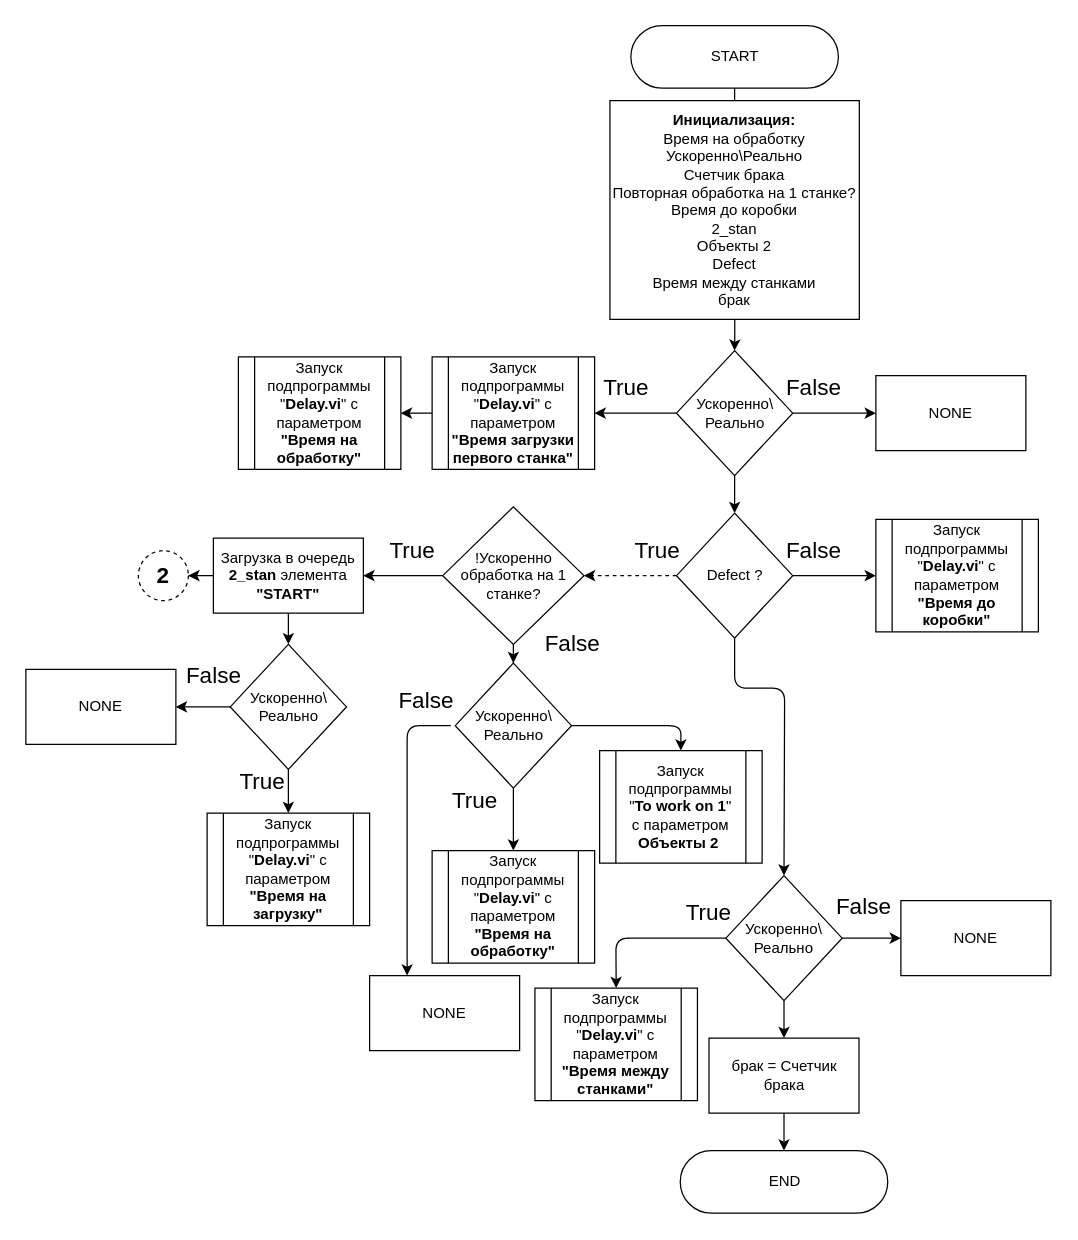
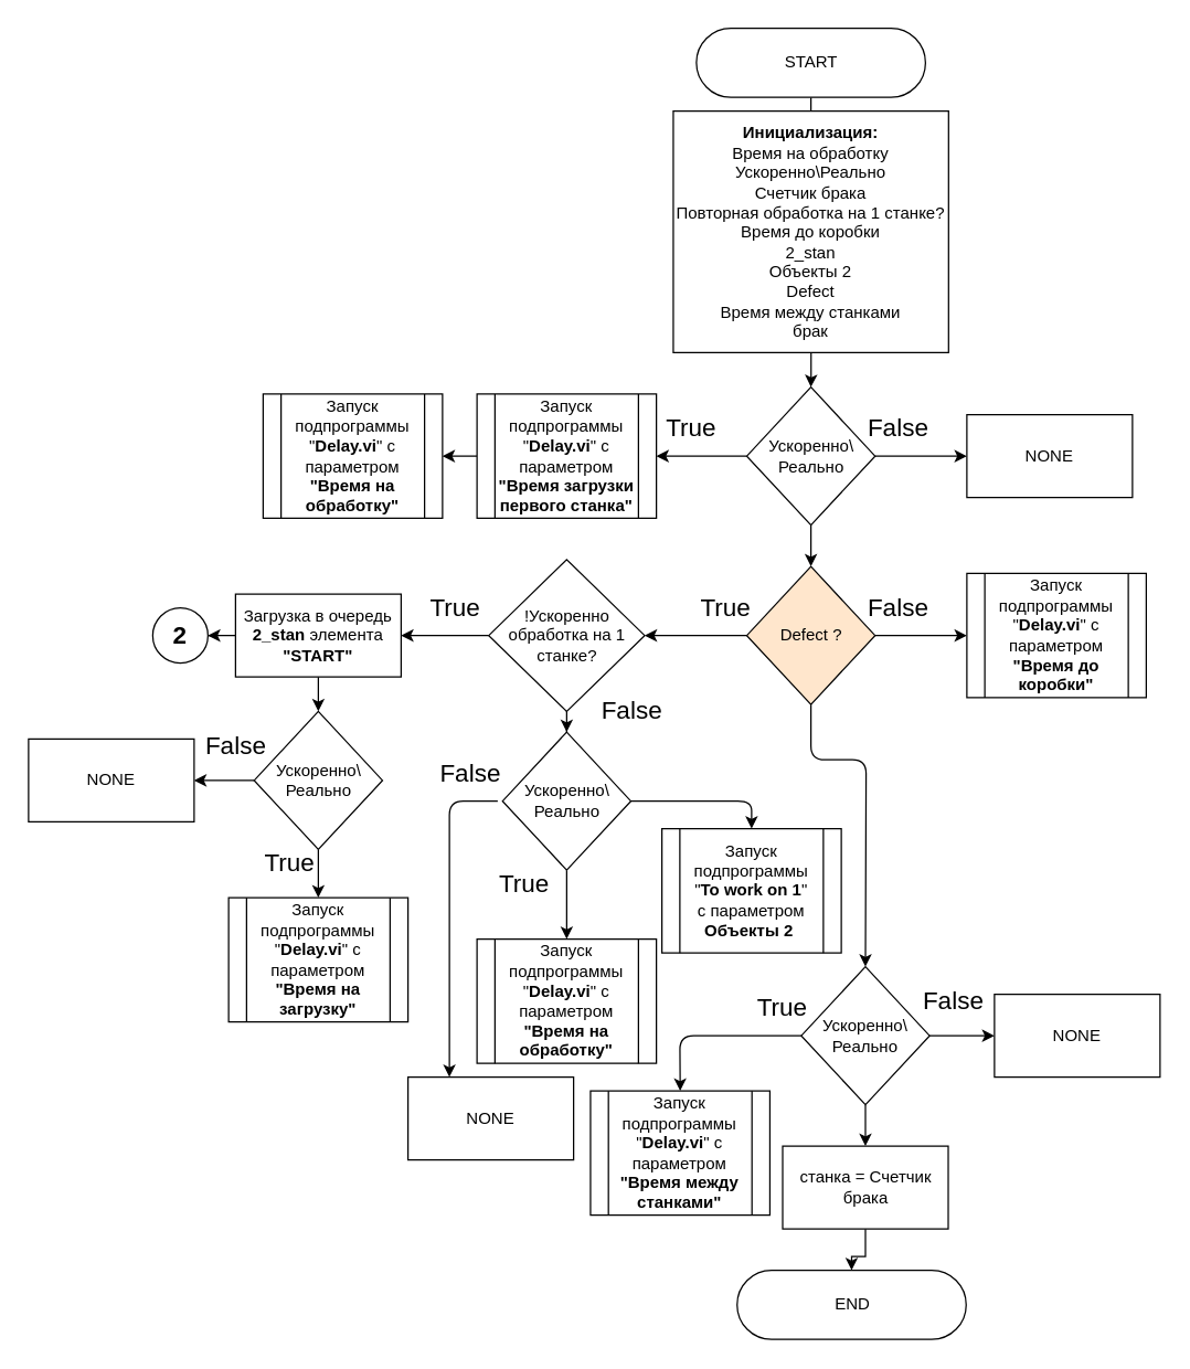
- <mxCell id="32" value="&lt;font style=&quot;font-size: 18px&quot;&gt;&lt;b&gt;2&lt;/b&gt;&lt;/font&gt;" style="ellipse;whiteSpace=wrap;html=1;aspect=fixed;dashed=1;" vertex="1" parent="1"><mxGeometry x="110" y="440" width="40" height="40" as="geometry" /></mxCell>
+ <mxCell id="32" value="&lt;font style=&quot;font-size: 18px&quot;&gt;&lt;b&gt;2&lt;/b&gt;&lt;/font&gt;" style="ellipse;whiteSpace=wrap;html=1;aspect=fixed;" vertex="1" parent="1"><mxGeometry x="110" y="440" width="40" height="40" as="geometry" /></mxCell>
- <mxCell id="18" value="" style="edgeStyle=orthogonalEdgeStyle;rounded=0;orthogonalLoop=1;jettySize=auto;html=1;entryX=1;entryY=0.5;entryDx=0;entryDy=0;dashed=1;" edge="1" parent="1" source="19" target="28"><mxGeometry relative="1" as="geometry"><mxPoint x="474" y="460" as="targetPoint" /></mxGeometry></mxCell>
+ <mxCell id="18" value="" style="edgeStyle=orthogonalEdgeStyle;rounded=0;orthogonalLoop=1;jettySize=auto;html=1;entryX=1;entryY=0.5;entryDx=0;entryDy=0;" edge="1" parent="1" source="19" target="28"><mxGeometry relative="1" as="geometry"><mxPoint x="474" y="460" as="targetPoint" /></mxGeometry></mxCell>
- <mxCell id="19" value="Defect ?" style="rhombus;whiteSpace=wrap;html=1;" vertex="1" parent="1"><mxGeometry x="540.5" y="410" width="93" height="100" as="geometry" /></mxCell>
+ <mxCell id="19" value="Defect ?" style="rhombus;whiteSpace=wrap;html=1;fillColor=#ffe6cc;" vertex="1" parent="1"><mxGeometry x="540.5" y="410" width="93" height="100" as="geometry" /></mxCell>
- <mxCell id="53" value="&lt;span&gt;брак = Счетчик брака&lt;/span&gt;" style="whiteSpace=wrap;html=1;" vertex="1" parent="1"><mxGeometry x="566.5" y="830" width="120" height="60" as="geometry" /></mxCell>
+ <mxCell id="53" value="&lt;span&gt;станка = Счетчик брака&lt;/span&gt;" style="whiteSpace=wrap;html=1;" vertex="1" parent="1"><mxGeometry x="566.5" y="830" width="120" height="60" as="geometry" /></mxCell>
- <mxCell id="4" value="END" style="html=1;dashed=0;whitespace=wrap;shape=mxgraph.dfd.start" vertex="1" parent="1"><mxGeometry x="543.5" y="920" width="166" height="50" as="geometry" /></mxCell>
+ <mxCell id="4" value="END" style="html=1;dashed=0;whitespace=wrap;shape=mxgraph.dfd.start" vertex="1" parent="1"><mxGeometry x="533.5" y="920" width="166" height="50" as="geometry" /></mxCell>
